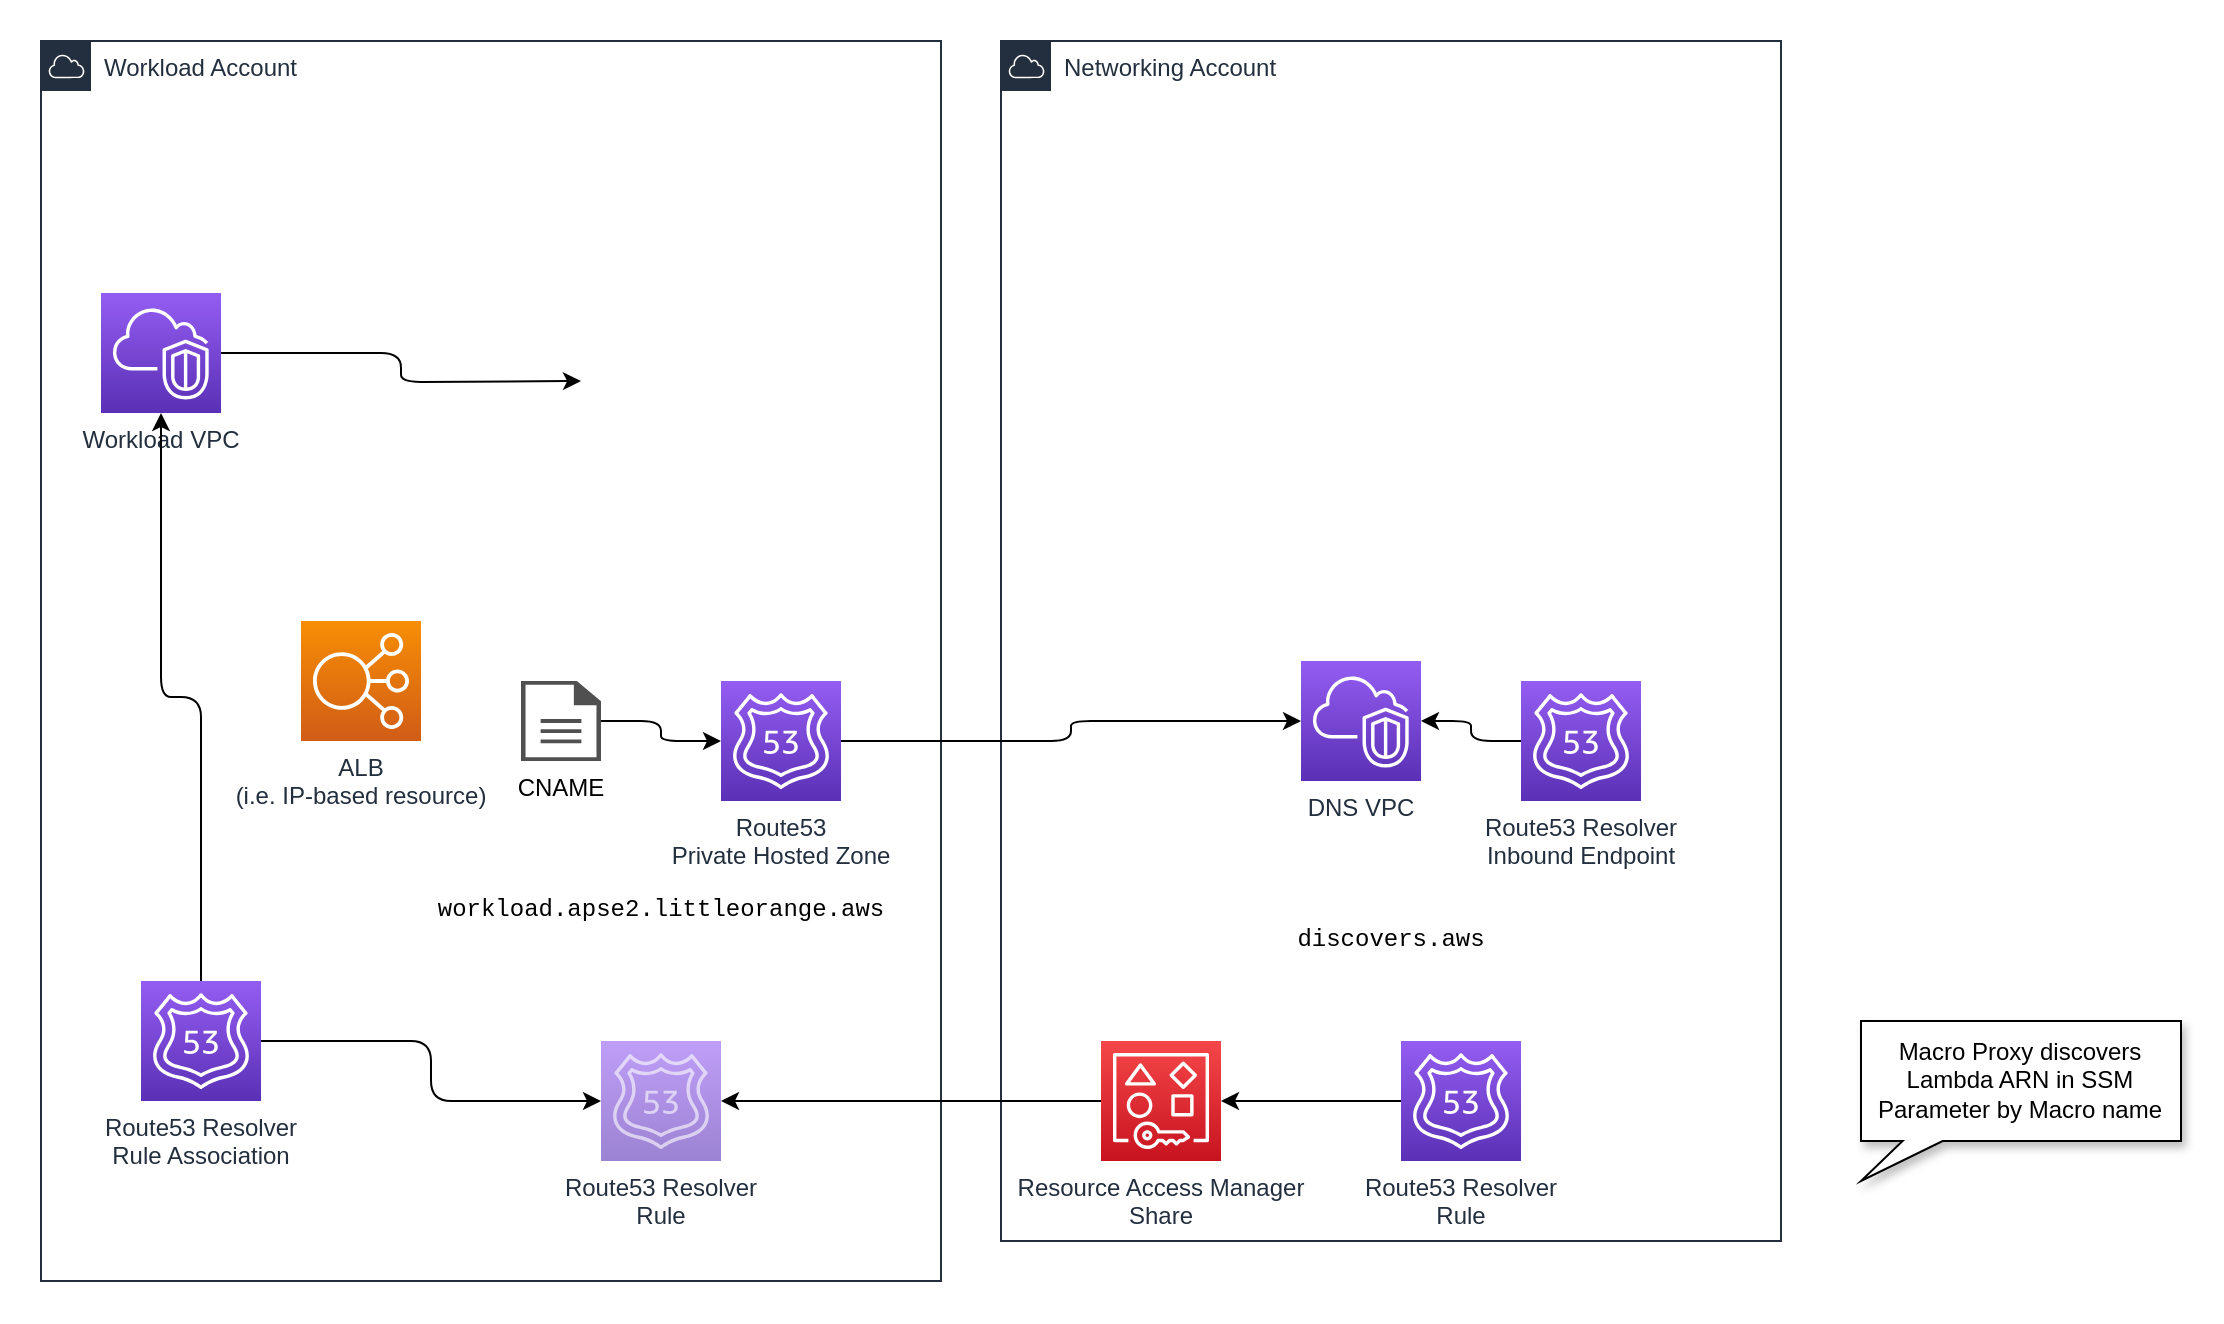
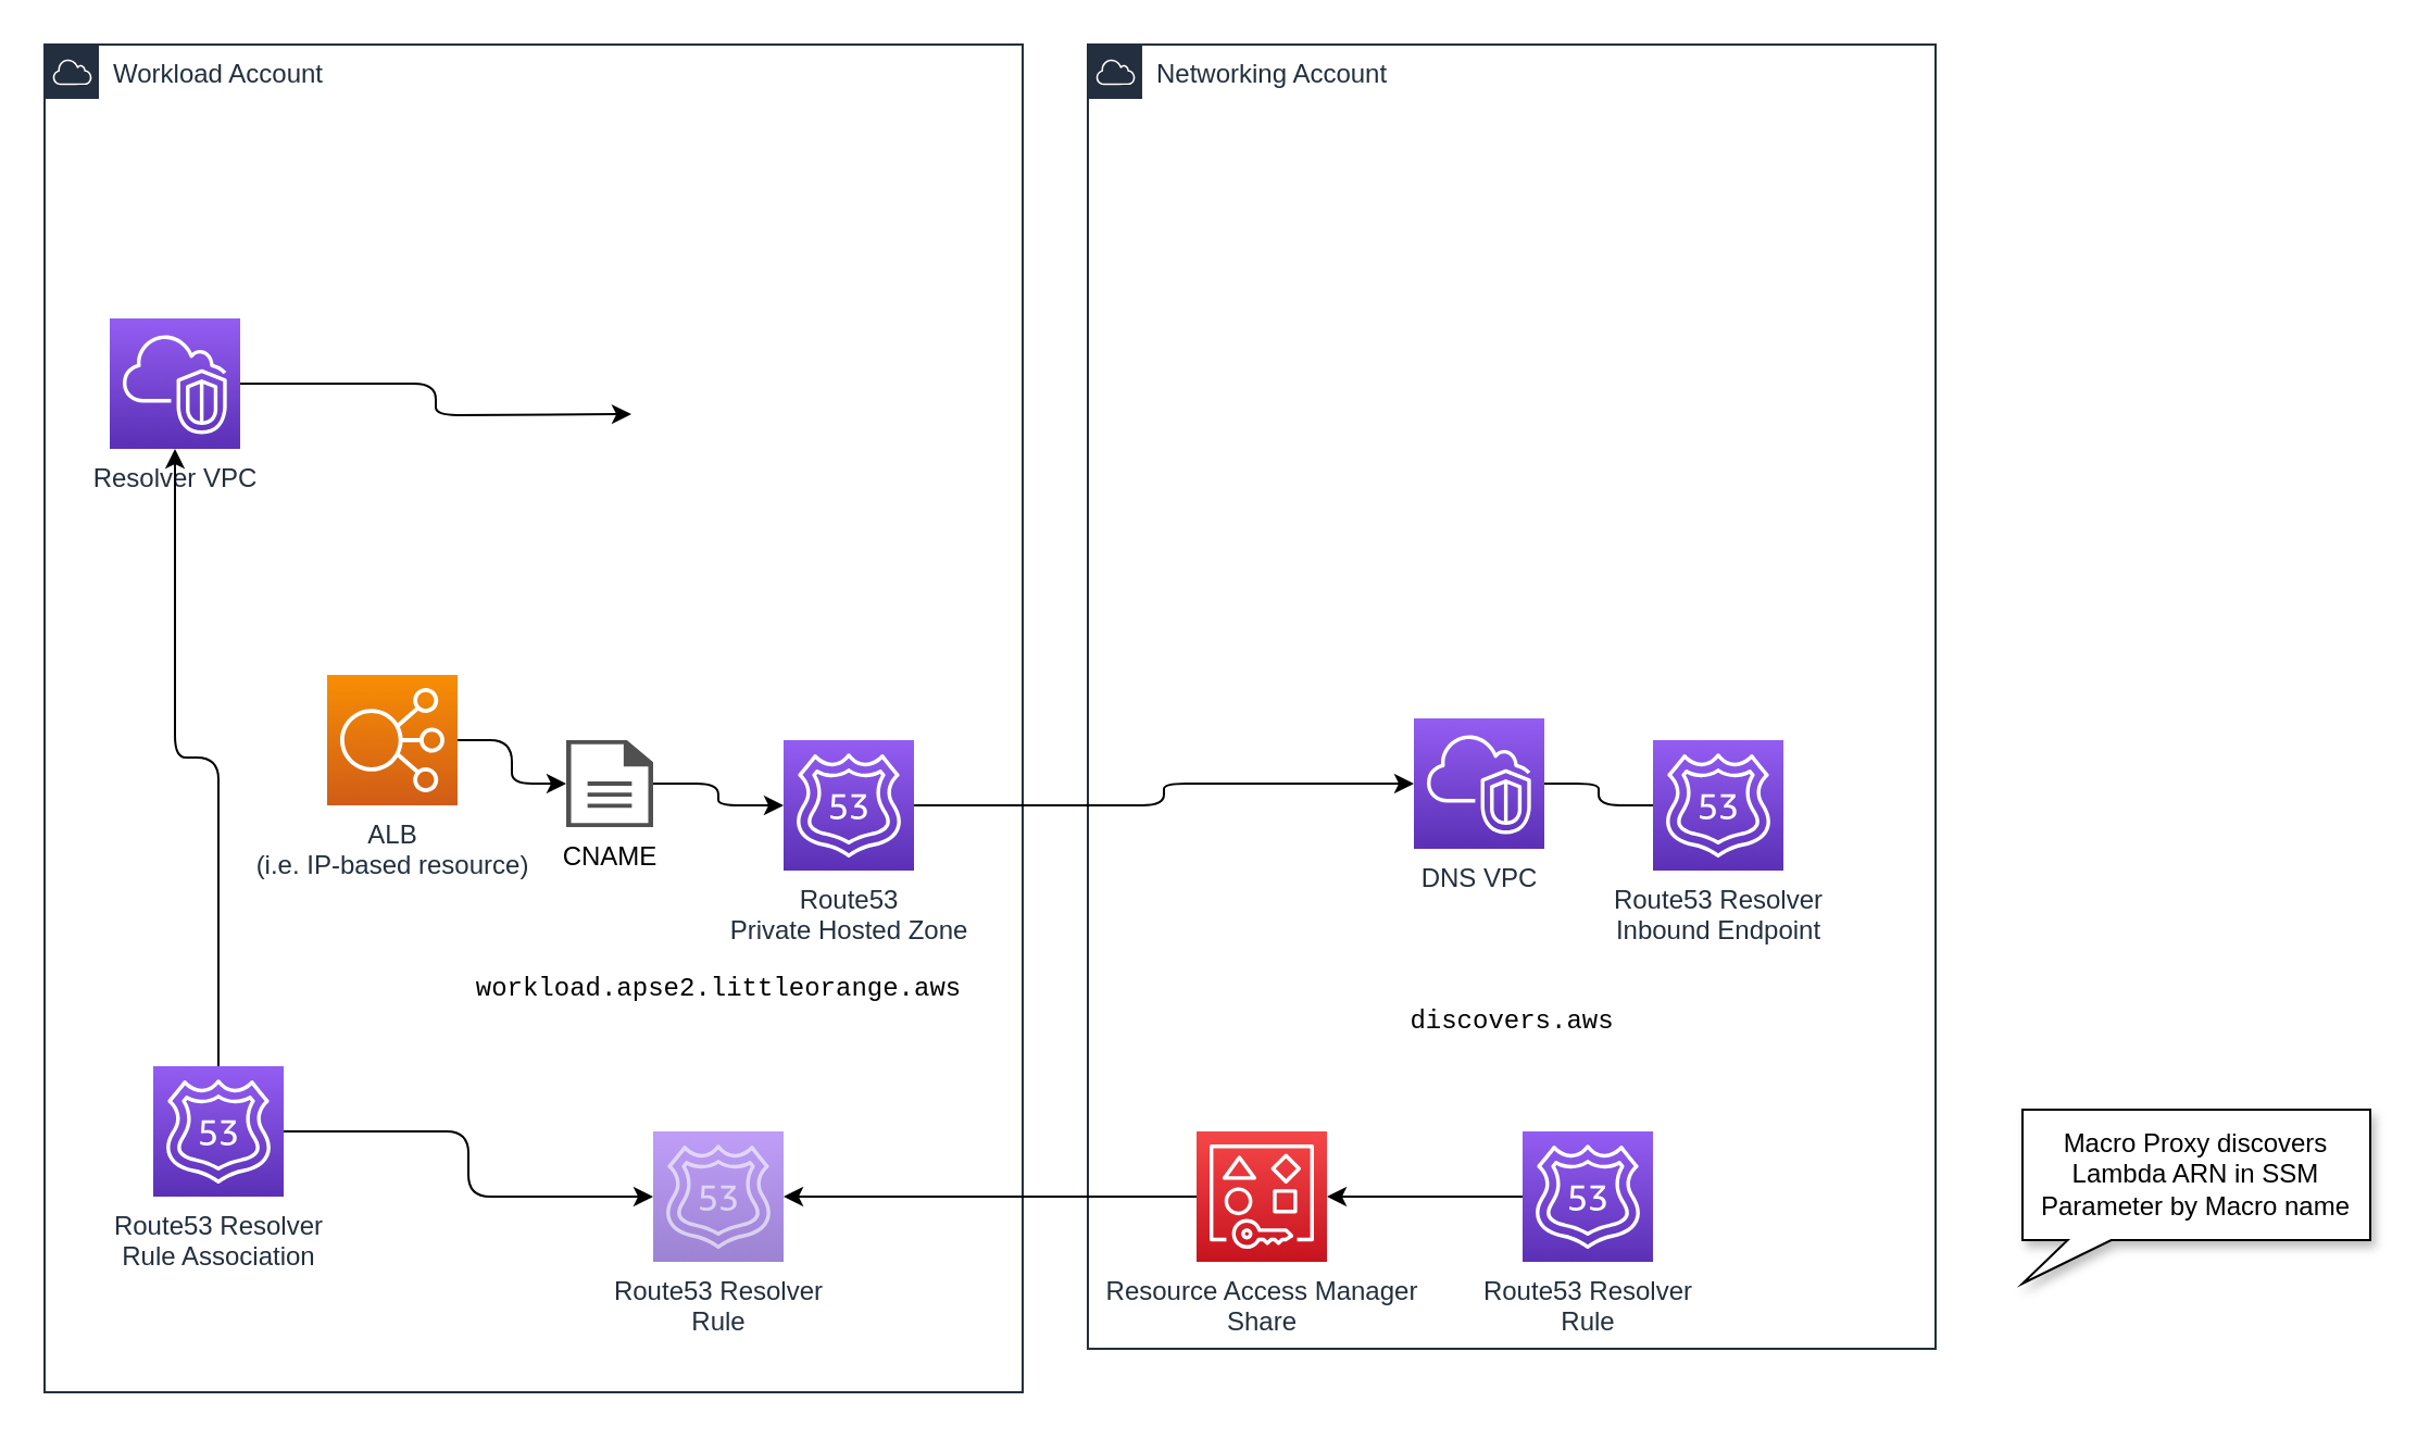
- <mxCell id="6" value="Workload VPC" style="points=[[0,0,0],[0.25,0,0],[0.5,0,0],[0.75,0,0],[1,0,0],[0,1,0],[0.25,1,0],[0.5,1,0],[0.75,1,0],[1,1,0],[0,0.25,0],[0,0.5,0],[0,0.75,0],[1,0.25,0],[1,0.5,0],[1,0.75,0]];outlineConnect=0;fontColor=#232F3E;gradientColor=#945DF2;gradientDirection=north;fillColor=#5A30B5;strokeColor=#ffffff;dashed=0;verticalLabelPosition=bottom;verticalAlign=top;align=center;html=1;fontSize=12;fontStyle=0;aspect=fixed;shape=mxgraph.aws4.resourceIcon;resIcon=mxgraph.aws4.vpc;shadow=0;labelBackgroundColor=#ffffff;" vertex="1" parent="1"><mxGeometry x="50" y="146" width="60" height="60" as="geometry" /></mxCell>
+ <mxCell id="6" value="Resolver VPC" style="points=[[0,0,0],[0.25,0,0],[0.5,0,0],[0.75,0,0],[1,0,0],[0,1,0],[0.25,1,0],[0.5,1,0],[0.75,1,0],[1,1,0],[0,0.25,0],[0,0.5,0],[0,0.75,0],[1,0.25,0],[1,0.5,0],[1,0.75,0]];outlineConnect=0;fontColor=#232F3E;gradientColor=#945DF2;gradientDirection=north;fillColor=#5A30B5;strokeColor=#ffffff;dashed=0;verticalLabelPosition=bottom;verticalAlign=top;align=center;html=1;fontSize=12;fontStyle=0;aspect=fixed;shape=mxgraph.aws4.resourceIcon;resIcon=mxgraph.aws4.vpc;shadow=0;labelBackgroundColor=#ffffff;" vertex="1" parent="1"><mxGeometry x="50" y="146" width="60" height="60" as="geometry" /></mxCell>
+ <mxCell id="21" style="edgeStyle=orthogonalEdgeStyle;rounded=1;orthogonalLoop=1;jettySize=auto;html=1;endArrow=classic;endFill=1;fontFamily=Courier New;" edge="1" parent="1" source="22" target="24"><mxGeometry relative="1" as="geometry" /></mxCell>
- <mxCell id="7" style="edgeStyle=orthogonalEdgeStyle;rounded=1;orthogonalLoop=1;jettySize=auto;html=1;endArrow=classic;endFill=1;fontFamily=Courier New;" edge="1" parent="1" source="8" target="25"><mxGeometry relative="1" as="geometry" /></mxCell>
+ <mxCell id="7" style="edgeStyle=orthogonalEdgeStyle;rounded=1;orthogonalLoop=1;jettySize=auto;html=1;endArrow=none;endFill=1;fontFamily=Courier New;" edge="1" parent="1" source="8" target="25"><mxGeometry relative="1" as="geometry" /></mxCell>
